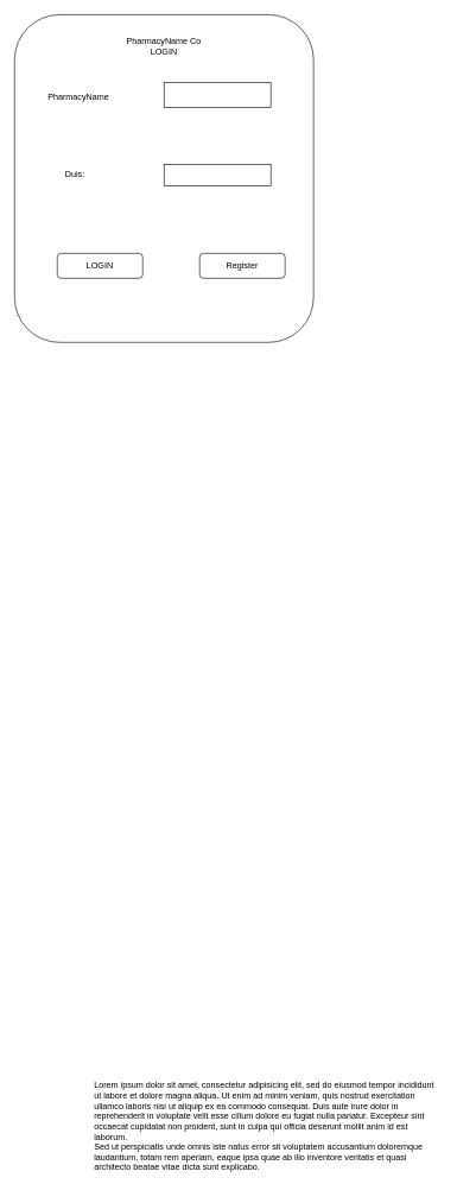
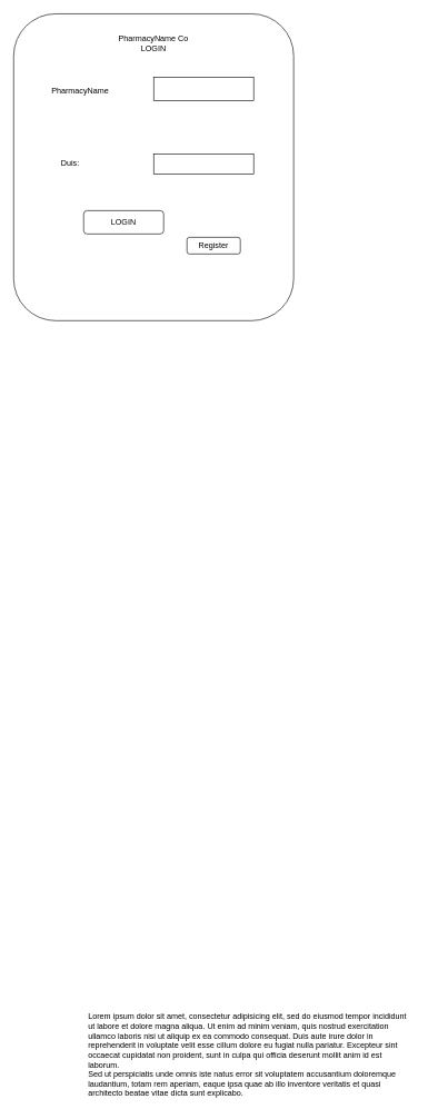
- <mxCell id="5" value="PharmacyName" style="text;html=1;strokeColor=none;fillColor=none;align=center;verticalAlign=middle;whiteSpace=wrap;rounded=0;" parent="1" vertex="1"><mxGeometry x="50" y="120" width="120" height="30" as="geometry" /></mxCell>
+ <mxCell id="5" value="PharmacyName" style="text;html=1;strokeColor=none;fillColor=none;align=center;verticalAlign=middle;whiteSpace=wrap;rounded=0;" parent="1" vertex="1"><mxGeometry x="60" y="120" width="120" height="30" as="geometry" /></mxCell>
- <mxCell id="9" value="LOGIN" style="rounded=1;whiteSpace=wrap;html=1;" parent="1" vertex="1"><mxGeometry x="80" y="355" width="120" height="35" as="geometry" /></mxCell>
+ <mxCell id="9" value="LOGIN" style="rounded=1;whiteSpace=wrap;html=1;" parent="1" vertex="1"><mxGeometry x="125" y="315" width="120" height="35" as="geometry" /></mxCell>
- <mxCell id="10" value="Register" style="rounded=1;whiteSpace=wrap;html=1;" parent="1" vertex="1"><mxGeometry x="280" y="355" width="120" height="35" as="geometry" /></mxCell>
+ <mxCell id="10" value="Register" style="rounded=1;whiteSpace=wrap;html=1;" parent="1" vertex="1"><mxGeometry x="280" y="355" width="80" height="25" as="geometry" /></mxCell>
